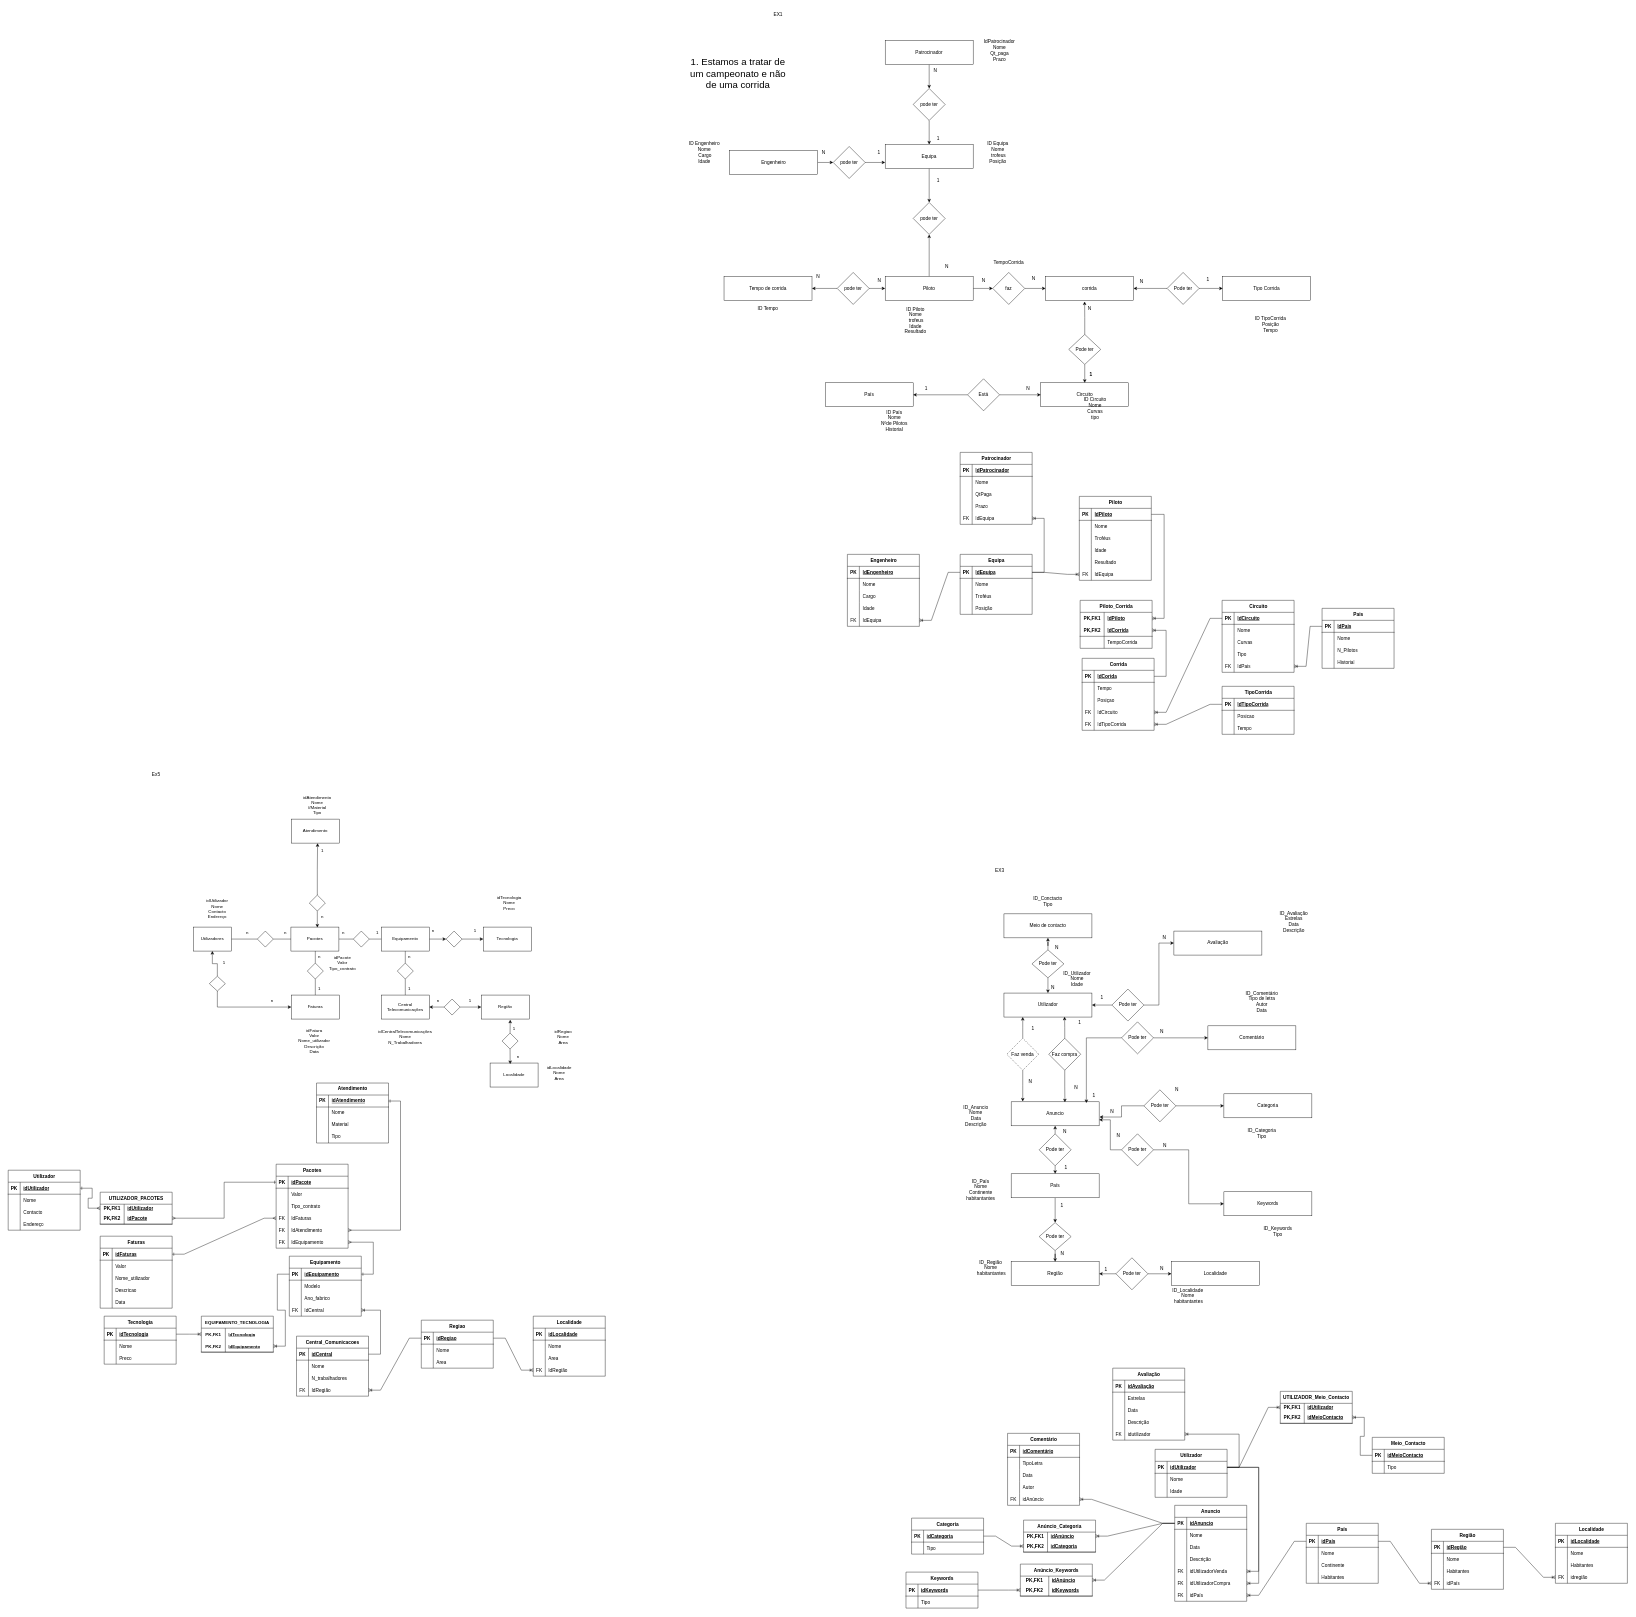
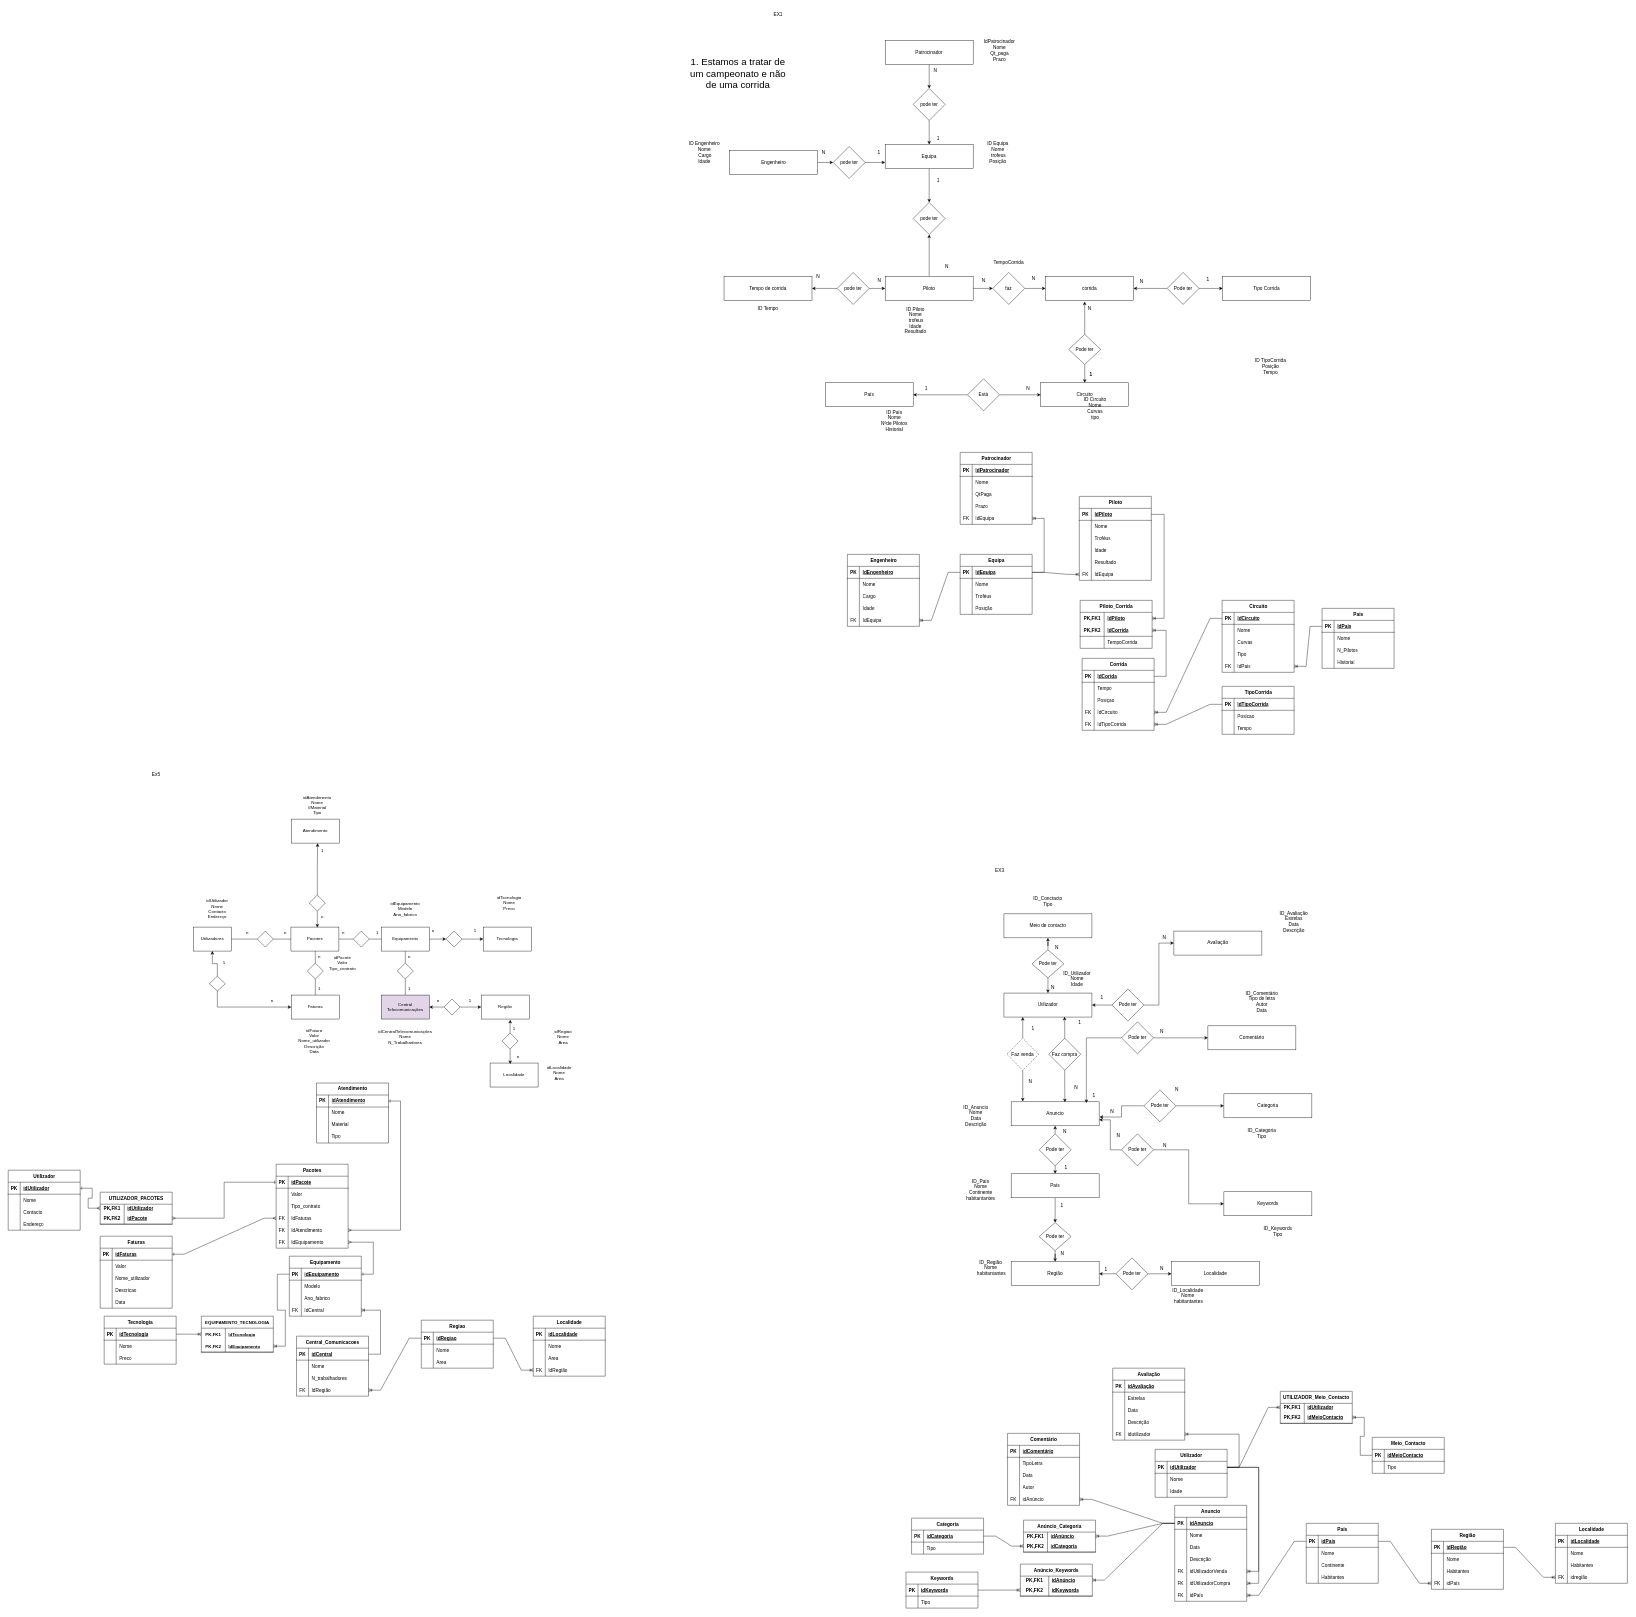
- <mxCell id="137" value="ID TipoCorrida&lt;br&gt;Posição&lt;br&gt;Tempo" style="text;html=1;strokeColor=none;fillColor=none;align=center;verticalAlign=middle;whiteSpace=wrap;rounded=0;" parent="1" vertex="1"><mxGeometry x="3114" y="750" width="126" height="120" as="geometry" /></mxCell>
+ <mxCell id="137" value="ID TipoCorrida&lt;br&gt;Posição&lt;br&gt;Tempo" style="text;html=1;strokeColor=none;fillColor=none;align=center;verticalAlign=middle;whiteSpace=wrap;rounded=0;" parent="1" vertex="1"><mxGeometry x="3114" y="855" width="126" height="120" as="geometry" /></mxCell>
+ <mxCell id="108" value="idEquipamento&lt;br&gt;Modelo&lt;br&gt;Ano_fabrico&lt;br&gt;" style="text;html=1;strokeColor=none;fillColor=none;align=center;verticalAlign=middle;whiteSpace=wrap;rounded=0;fontSize=11;fontFamily=Helvetica;fontColor=default;" parent="1" vertex="1"><mxGeometry x="958" y="2237" width="110" height="70" as="geometry" /></mxCell>
- <mxCell id="89" value="Central Telecomunicações" style="rounded=0;whiteSpace=wrap;html=1;fontFamily=Helvetica;fontSize=11;fontColor=default;" parent="1" vertex="1"><mxGeometry x="953" y="2487" width="120" height="60" as="geometry" /></mxCell>
+ <mxCell id="89" value="Central Telecomunicações" style="rounded=0;whiteSpace=wrap;html=1;fontFamily=Helvetica;fontSize=11;fontColor=default;fillColor=#e1d5e7;" parent="1" vertex="1"><mxGeometry x="953" y="2487" width="120" height="60" as="geometry" /></mxCell>
